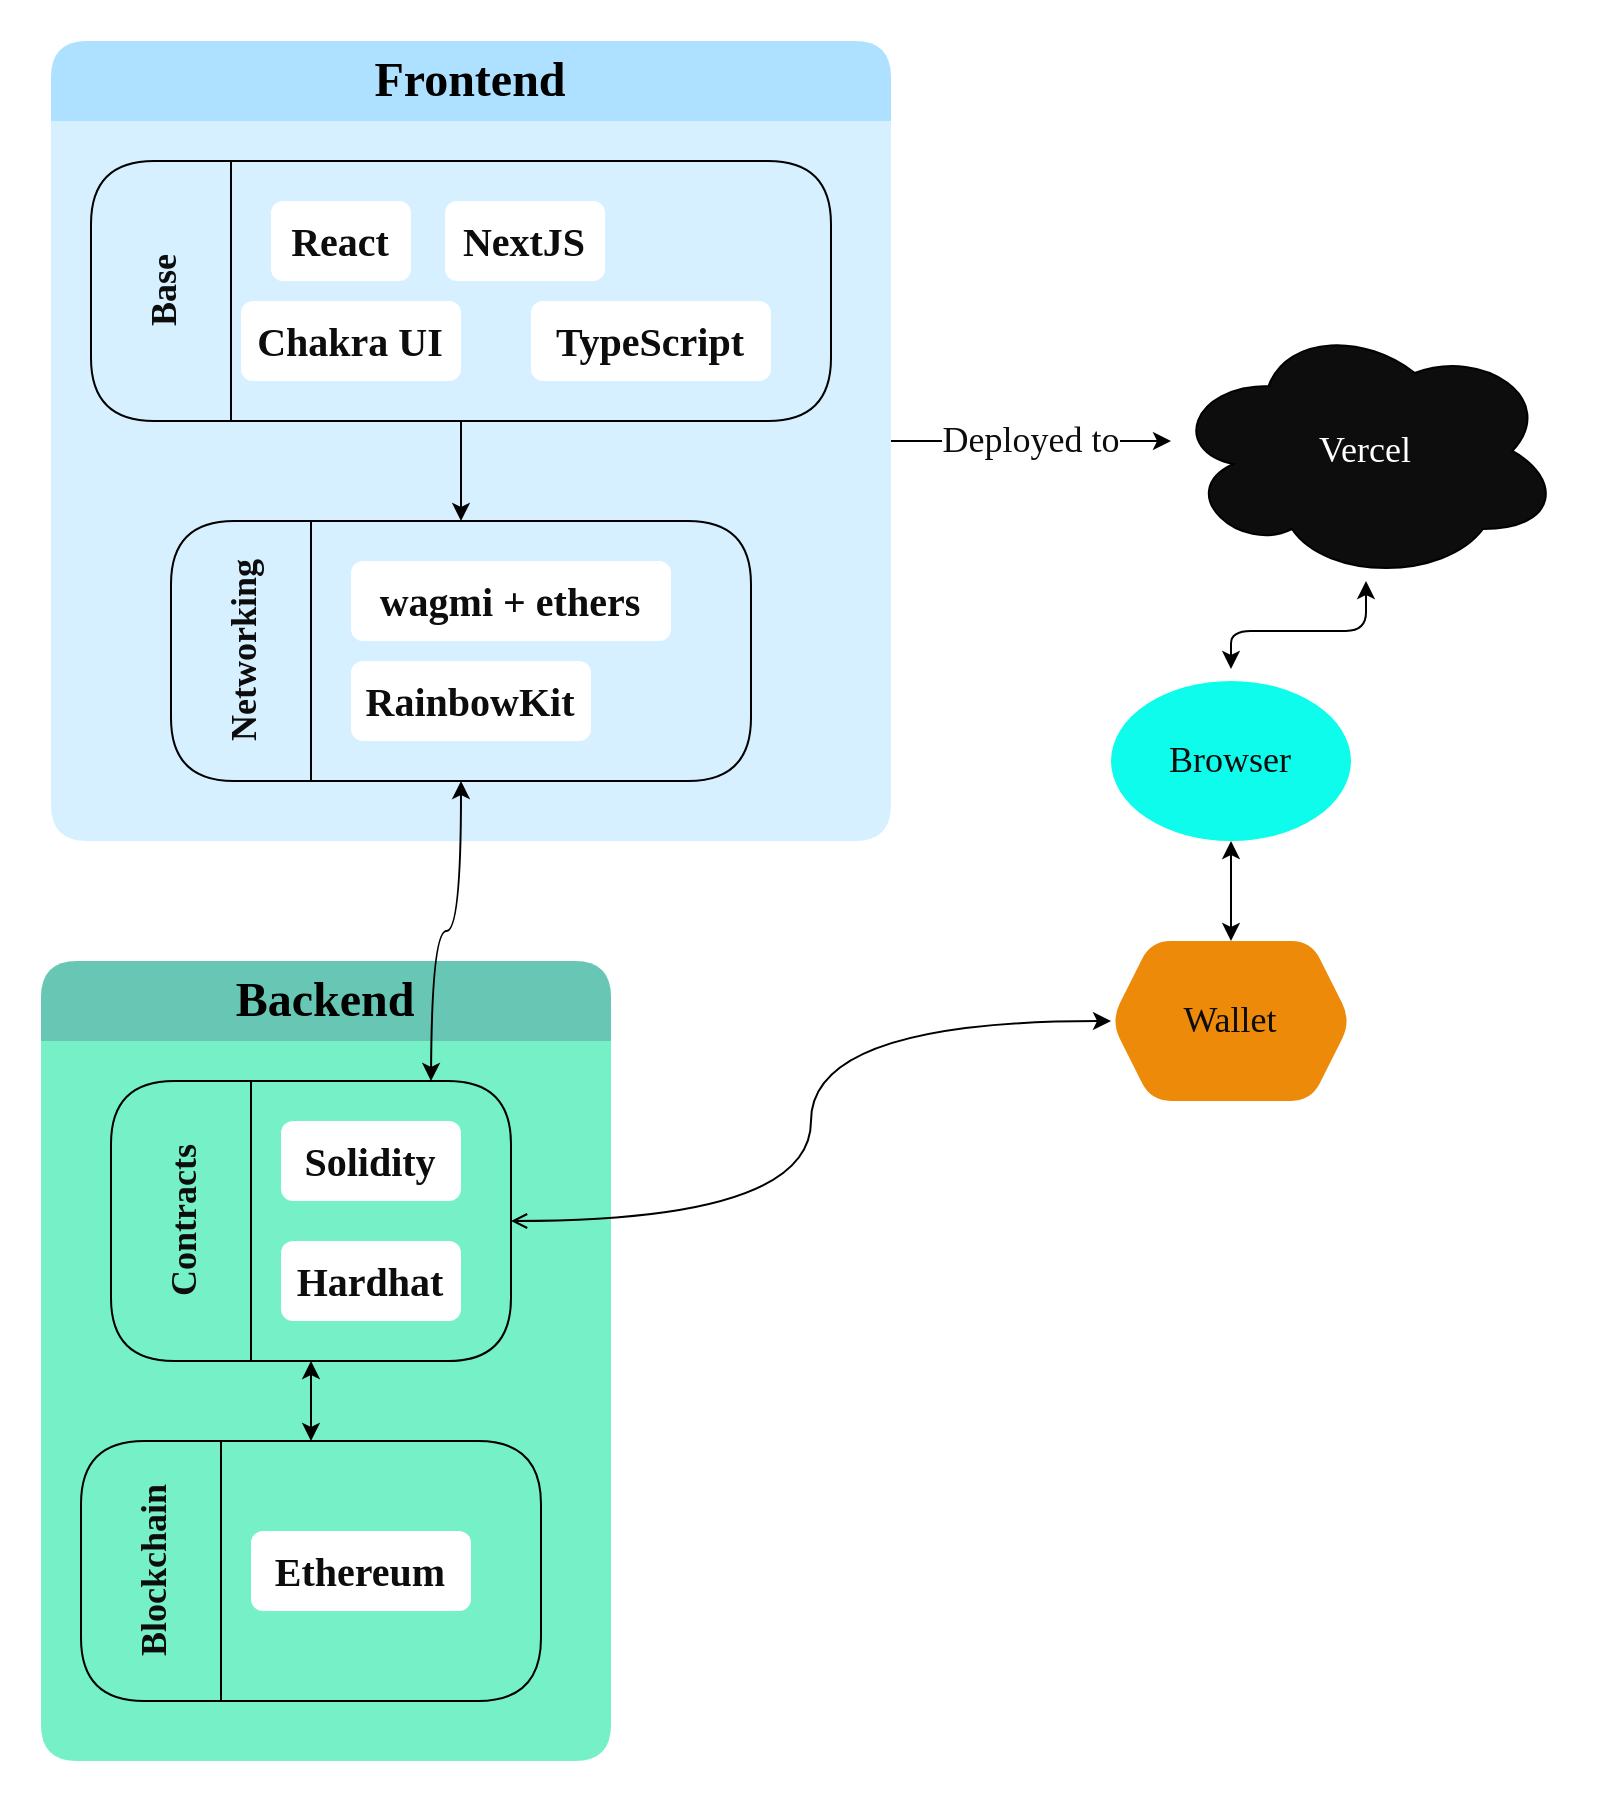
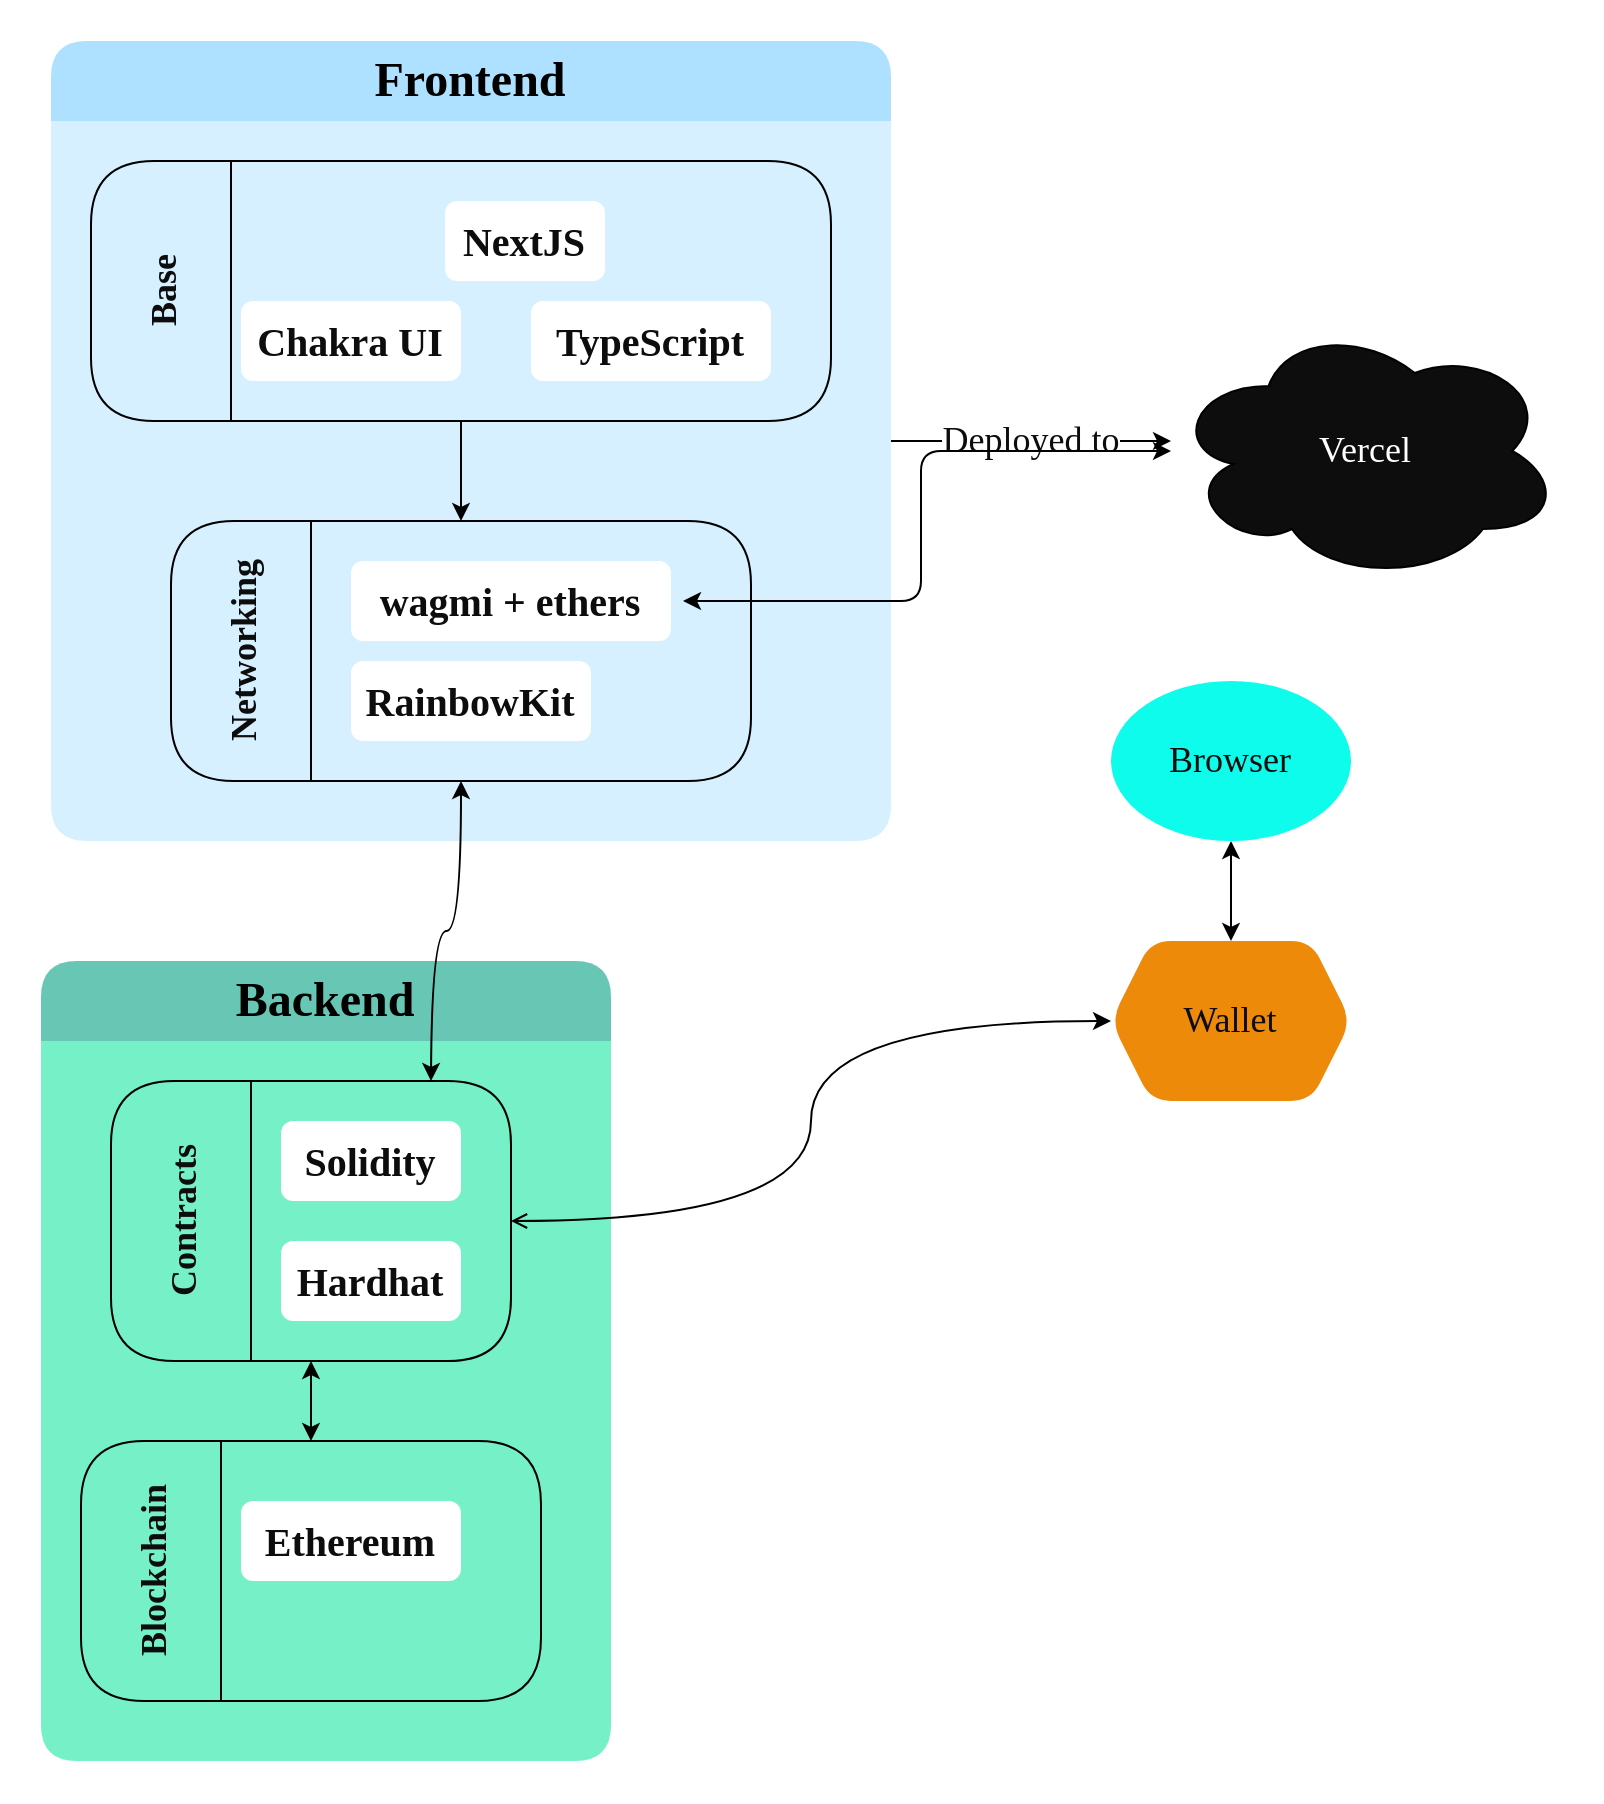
- <mxCell id="6" value="&lt;font color=&quot;#0d0d0d&quot;&gt;React&lt;/font&gt;" style="rounded=1;whiteSpace=wrap;shadow=0;glass=0;sketch=0;fillColor=#FFFFFF;gradientColor=none;strokeColor=none;fontFamily=Sofia Sans;fontSource=https%3A%2F%2Ffonts.googleapis.com%2Fcss%3Ffamily%3DSofia%2BSans;fontSize=20;fontStyle=1;html=1;" vertex="1" parent="4"><mxGeometry x="90" y="20" width="70" height="40" as="geometry" /></mxCell>
- <mxCell id="20" style="edgeStyle=orthogonalEdgeStyle;rounded=1;orthogonalLoop=1;jettySize=auto;html=1;fontFamily=Sofia Sans;fontSource=https%3A%2F%2Ffonts.googleapis.com%2Fcss%3Ffamily%3DSofia%2BSans;fontSize=18;fontColor=#0D0D0D;endArrow=classic;endFill=1;startArrow=classic;startFill=1;targetPerimeterSpacing=6;sourcePerimeterSpacing=0;" edge="1" parent="1" source="21" target="22"><mxGeometry relative="1" as="geometry" /></mxCell>
+ <mxCell id="20" style="edgeStyle=orthogonalEdgeStyle;rounded=1;orthogonalLoop=1;jettySize=auto;html=1;fontFamily=Sofia Sans;fontSource=https%3A%2F%2Ffonts.googleapis.com%2Fcss%3Ffamily%3DSofia%2BSans;fontSize=18;fontColor=#0D0D0D;endArrow=classic;endFill=1;startArrow=classic;startFill=1;targetPerimeterSpacing=6;sourcePerimeterSpacing=0;" edge="1" parent="1" source="21" target="10"><mxGeometry relative="1" as="geometry" /></mxCell>
- <mxCell id="18" value="&lt;font color=&quot;#0d0d0d&quot;&gt;Ethereum&lt;br&gt;&lt;/font&gt;" style="rounded=1;whiteSpace=wrap;shadow=0;glass=0;sketch=0;fillColor=#FFFFFF;gradientColor=none;strokeColor=none;fontFamily=Sofia Sans;fontSource=https%3A%2F%2Ffonts.googleapis.com%2Fcss%3Ffamily%3DSofia%2BSans;fontSize=20;fontStyle=1;html=1;" vertex="1" parent="17"><mxGeometry x="85" y="45" width="110" height="40" as="geometry" /></mxCell>
+ <mxCell id="18" value="&lt;font color=&quot;#0d0d0d&quot;&gt;Ethereum&lt;br&gt;&lt;/font&gt;" style="rounded=1;whiteSpace=wrap;shadow=0;glass=0;sketch=0;fillColor=#FFFFFF;gradientColor=none;strokeColor=none;fontFamily=Sofia Sans;fontSource=https%3A%2F%2Ffonts.googleapis.com%2Fcss%3Ffamily%3DSofia%2BSans;fontSize=20;fontStyle=1;html=1;" vertex="1" parent="17"><mxGeometry x="80" y="30" width="110" height="40" as="geometry" /></mxCell>
